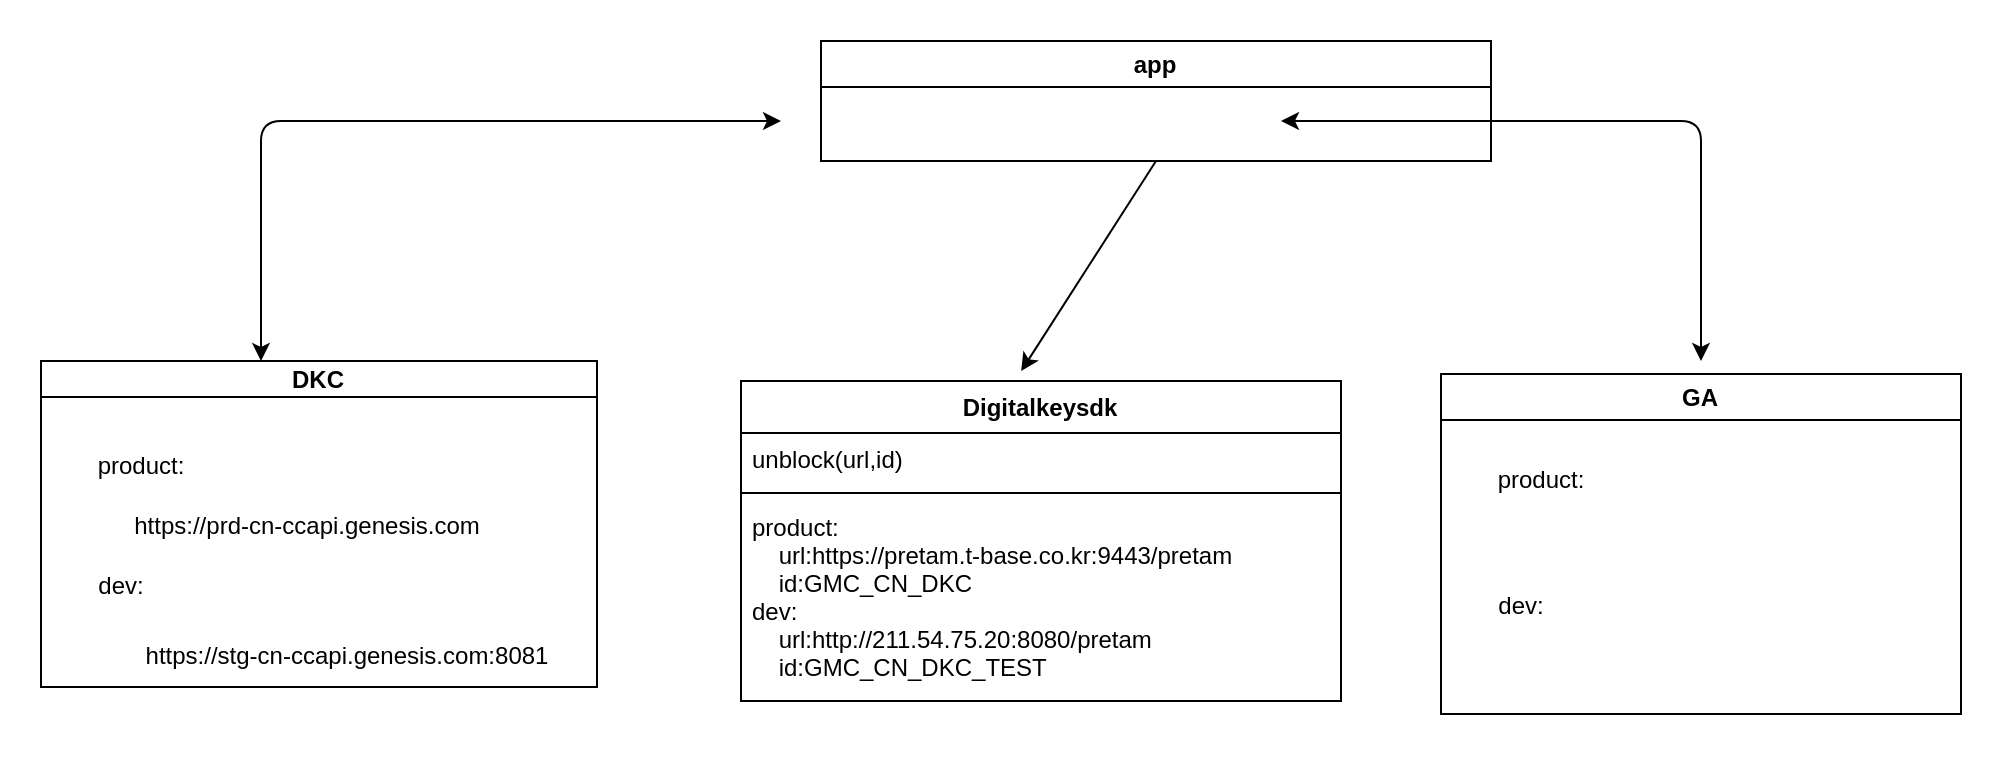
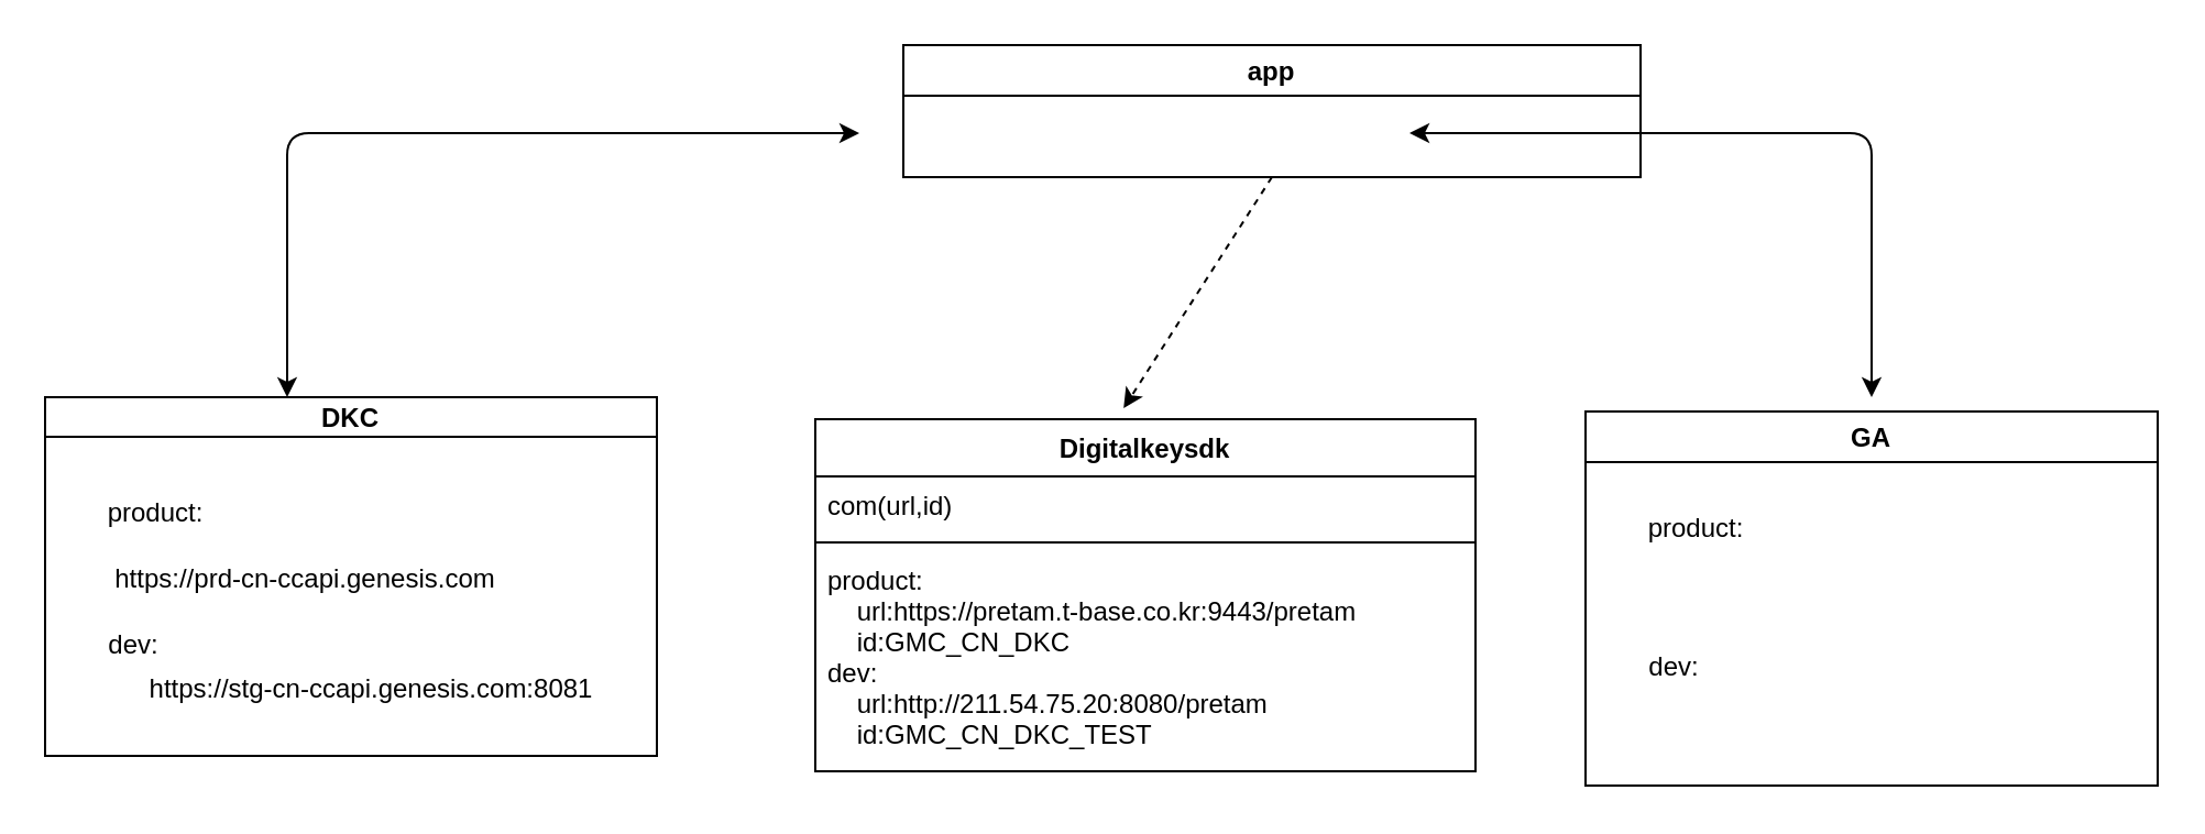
- <mxCell id="17" value="" style="endArrow=classic;html=1;exitX=0.5;exitY=1;exitDx=0;exitDy=0;entryX=0.467;entryY=-0.031;entryDx=0;entryDy=0;entryPerimeter=0;" edge="1" parent="1" source="2" target="13"><mxGeometry width="50" height="50" relative="1" as="geometry"><mxPoint x="540" y="290" as="sourcePoint" /><mxPoint x="520" y="180" as="targetPoint" /></mxGeometry></mxCell>
+ <mxCell id="17" value="" style="endArrow=classic;html=1;exitX=0.5;exitY=1;exitDx=0;exitDy=0;entryX=0.467;entryY=-0.031;entryDx=0;entryDy=0;entryPerimeter=0;dashed=1;" edge="1" parent="1" source="2" target="13"><mxGeometry width="50" height="50" relative="1" as="geometry"><mxPoint x="540" y="290" as="sourcePoint" /><mxPoint x="520" y="180" as="targetPoint" /></mxGeometry></mxCell>
- <mxCell id="14" value="unblock(url,id)" style="text;strokeColor=none;fillColor=none;align=left;verticalAlign=top;spacingLeft=4;spacingRight=4;overflow=hidden;rotatable=0;points=[[0,0.5],[1,0.5]];portConstraint=eastwest;" vertex="1" parent="13"><mxGeometry y="26" width="300" height="26" as="geometry" /></mxCell>
+ <mxCell id="14" value="com(url,id)" style="text;strokeColor=none;fillColor=none;align=left;verticalAlign=top;spacingLeft=4;spacingRight=4;overflow=hidden;rotatable=0;points=[[0,0.5],[1,0.5]];portConstraint=eastwest;" vertex="1" parent="13"><mxGeometry y="26" width="300" height="26" as="geometry" /></mxCell>
- <mxCell id="5" value="https://prd-cn-ccapi.genesis.com" style="text;html=1;align=center;verticalAlign=middle;resizable=0;points=[];autosize=1;strokeColor=none;" vertex="1" parent="3"><mxGeometry x="37.5" y="73" width="190" height="20" as="geometry" /></mxCell>
+ <mxCell id="5" value="https://prd-cn-ccapi.genesis.com" style="text;html=1;align=center;verticalAlign=middle;resizable=0;points=[];autosize=1;strokeColor=none;" vertex="1" parent="3"><mxGeometry x="22.5" y="73" width="190" height="20" as="geometry" /></mxCell>
- <mxCell id="7" value="https://stg-cn-ccapi.genesis.com:8081" style="text;html=1;align=center;verticalAlign=middle;resizable=0;points=[];autosize=1;strokeColor=none;" vertex="1" parent="3"><mxGeometry x="42.5" y="138" width="220" height="20" as="geometry" /></mxCell>
+ <mxCell id="7" value="https://stg-cn-ccapi.genesis.com:8081" style="text;html=1;align=center;verticalAlign=middle;resizable=0;points=[];autosize=1;strokeColor=none;" vertex="1" parent="3"><mxGeometry x="37.5" y="123" width="220" height="20" as="geometry" /></mxCell>
